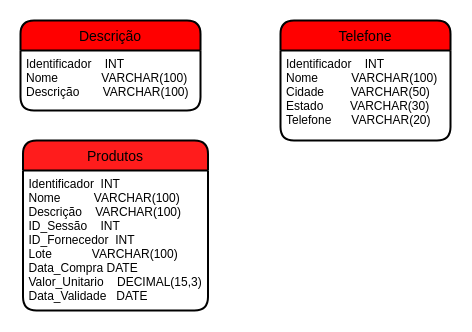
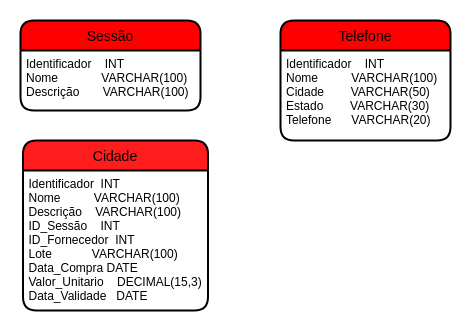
- <mxCell id="2" value="Descrição" style="swimlane;childLayout=stackLayout;horizontal=1;startSize=30;horizontalStack=0;rounded=1;fontSize=14;fontStyle=0;strokeWidth=2;resizeParent=0;resizeLast=1;shadow=0;dashed=0;align=center;fillColor=#FF0000;" vertex="1" parent="1"><mxGeometry x="20" y="20" width="180" height="90" as="geometry"><mxRectangle x="110" y="140" width="70" height="30" as="alternateBounds" /></mxGeometry></mxCell>
+ <mxCell id="2" value="Sessão" style="swimlane;childLayout=stackLayout;horizontal=1;startSize=30;horizontalStack=0;rounded=1;fontSize=14;fontStyle=0;strokeWidth=2;resizeParent=0;resizeLast=1;shadow=0;dashed=0;align=center;fillColor=#FF0000;" vertex="1" parent="1"><mxGeometry x="20" y="20" width="180" height="90" as="geometry"><mxRectangle x="110" y="140" width="70" height="30" as="alternateBounds" /></mxGeometry></mxCell>
- <mxCell id="6" value="Produtos" style="swimlane;childLayout=stackLayout;horizontal=1;startSize=30;horizontalStack=0;rounded=1;fontSize=14;fontStyle=0;strokeWidth=2;resizeParent=0;resizeLast=1;shadow=0;dashed=0;align=center;fillColor=#FF1C1C;" vertex="1" parent="1"><mxGeometry x="22.5" y="140" width="185" height="170" as="geometry"><mxRectangle x="110" y="140" width="70" height="30" as="alternateBounds" /></mxGeometry></mxCell>
+ <mxCell id="6" value="Cidade" style="swimlane;childLayout=stackLayout;horizontal=1;startSize=30;horizontalStack=0;rounded=1;fontSize=14;fontStyle=0;strokeWidth=2;resizeParent=0;resizeLast=1;shadow=0;dashed=0;align=center;fillColor=#FF1C1C;" vertex="1" parent="1"><mxGeometry x="22.5" y="140" width="185" height="170" as="geometry"><mxRectangle x="110" y="140" width="70" height="30" as="alternateBounds" /></mxGeometry></mxCell>
